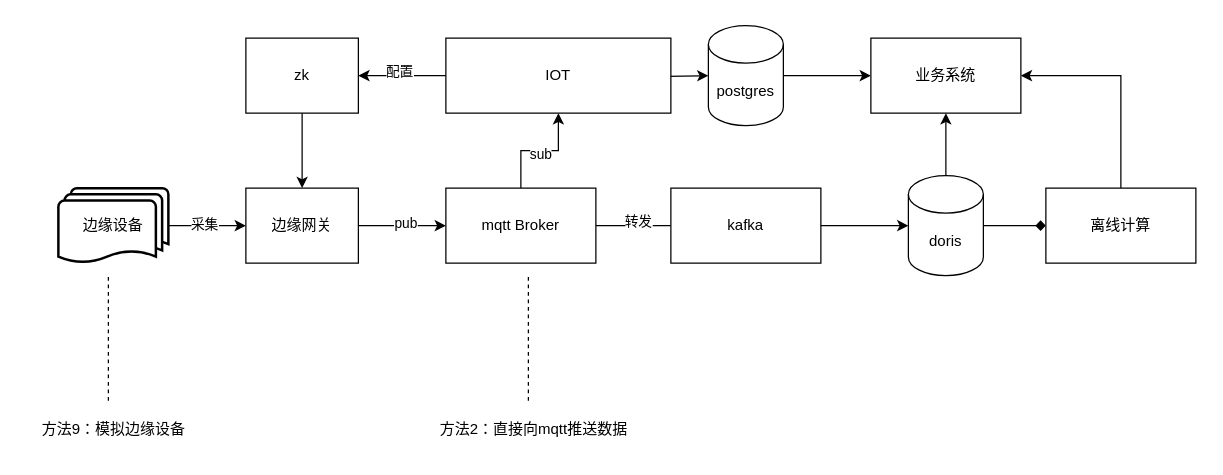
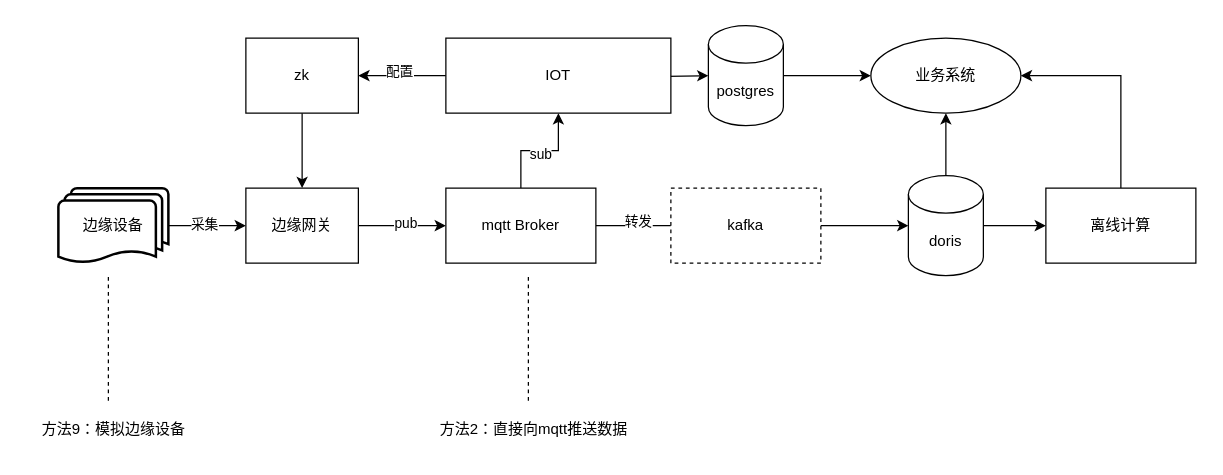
- <mxCell id="25" value="业务系统" style="rounded=0;whiteSpace=wrap;html=1;" vertex="1" parent="1"><mxGeometry x="696" y="30" width="120" height="60" as="geometry" /></mxCell>
+ <mxCell id="25" value="业务系统" style="ellipse;whiteSpace=wrap;html=1;" vertex="1" parent="1"><mxGeometry x="696" y="30" width="120" height="60" as="geometry" /></mxCell>
- <mxCell id="17" value="kafka" style="rounded=0;whiteSpace=wrap;html=1;" vertex="1" parent="1"><mxGeometry x="536" y="150" width="120" height="60" as="geometry" /></mxCell>
+ <mxCell id="17" value="kafka" style="rounded=0;whiteSpace=wrap;html=1;dashed=1;" vertex="1" parent="1"><mxGeometry x="536" y="150" width="120" height="60" as="geometry" /></mxCell>
- <mxCell id="19" style="edgeStyle=orthogonalEdgeStyle;rounded=0;orthogonalLoop=1;jettySize=auto;html=1;exitX=1;exitY=0.5;exitDx=0;exitDy=0;exitPerimeter=0;entryX=0;entryY=0.5;entryDx=0;entryDy=0;endArrow=diamond;" edge="1" parent="1" source="20" target="22"><mxGeometry relative="1" as="geometry" /></mxCell>
+ <mxCell id="19" style="edgeStyle=orthogonalEdgeStyle;rounded=0;orthogonalLoop=1;jettySize=auto;html=1;exitX=1;exitY=0.5;exitDx=0;exitDy=0;exitPerimeter=0;entryX=0;entryY=0.5;entryDx=0;entryDy=0;" edge="1" parent="1" source="20" target="22"><mxGeometry relative="1" as="geometry" /></mxCell>
